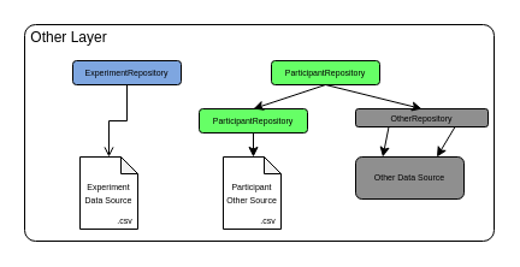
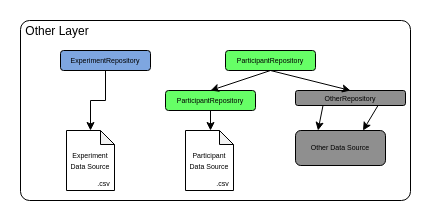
- <mxCell id="3" style="edgeStyle=orthogonalEdgeStyle;rounded=0;orthogonalLoop=1;jettySize=auto;html=1;entryX=0.5;entryY=0;entryDx=0;entryDy=0;entryPerimeter=0;endArrow=open;" parent="1" source="4" target="15" edge="1"><mxGeometry relative="1" as="geometry" /></mxCell>
+ <mxCell id="3" style="edgeStyle=orthogonalEdgeStyle;rounded=0;orthogonalLoop=1;jettySize=auto;html=1;entryX=0.5;entryY=0;entryDx=0;entryDy=0;entryPerimeter=0;" parent="1" source="4" target="15" edge="1"><mxGeometry relative="1" as="geometry" /></mxCell>
- <mxCell id="18" value="&lt;p style=&quot;line-height: 70%;&quot;&gt;&lt;span style=&quot;font-size: 7px; background-color: initial;&quot;&gt;Participant Other Source&lt;/span&gt;&lt;br&gt;&lt;/p&gt;" style="shape=note;whiteSpace=wrap;html=1;backgroundOutline=1;darkOpacity=0.05;aspect=fixed;size=14;" parent="17" vertex="1"><mxGeometry width="48" height="60" as="geometry" /></mxCell>
+ <mxCell id="18" value="&lt;p style=&quot;line-height: 70%;&quot;&gt;&lt;span style=&quot;font-size: 7px; background-color: initial;&quot;&gt;Participant Data Source&lt;/span&gt;&lt;br&gt;&lt;/p&gt;" style="shape=note;whiteSpace=wrap;html=1;backgroundOutline=1;darkOpacity=0.05;aspect=fixed;size=14;" parent="17" vertex="1"><mxGeometry width="48" height="60" as="geometry" /></mxCell>
